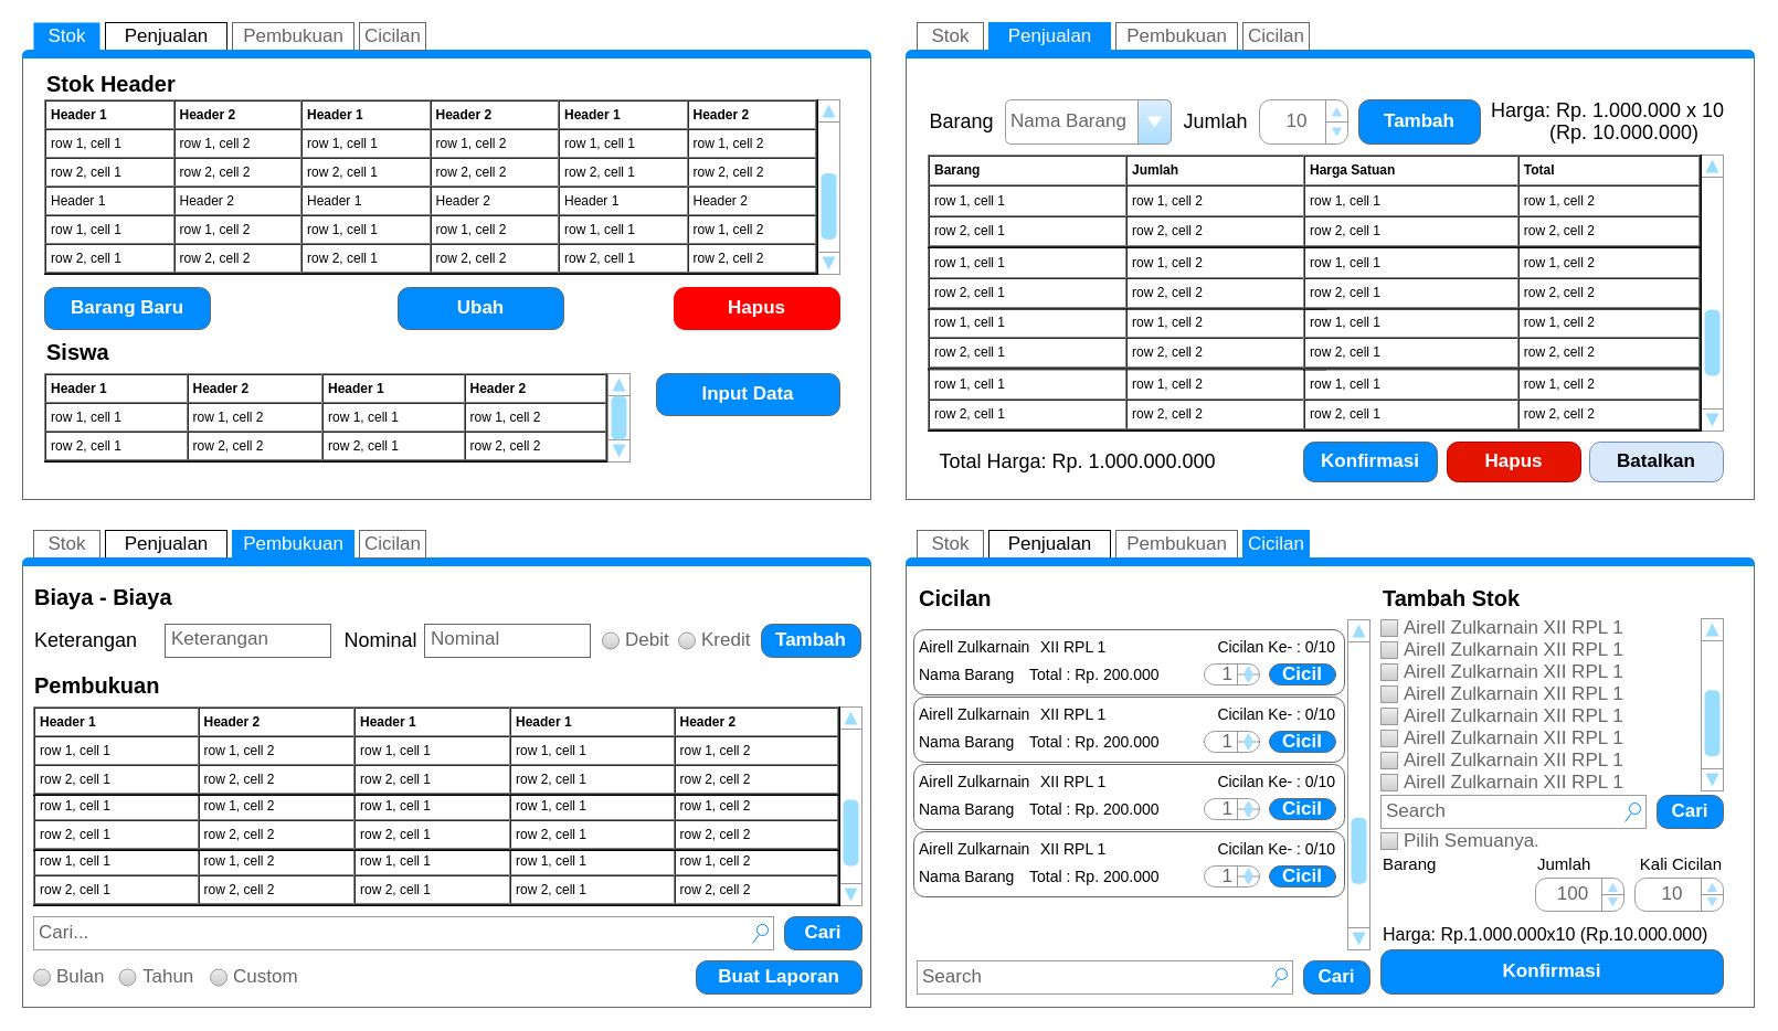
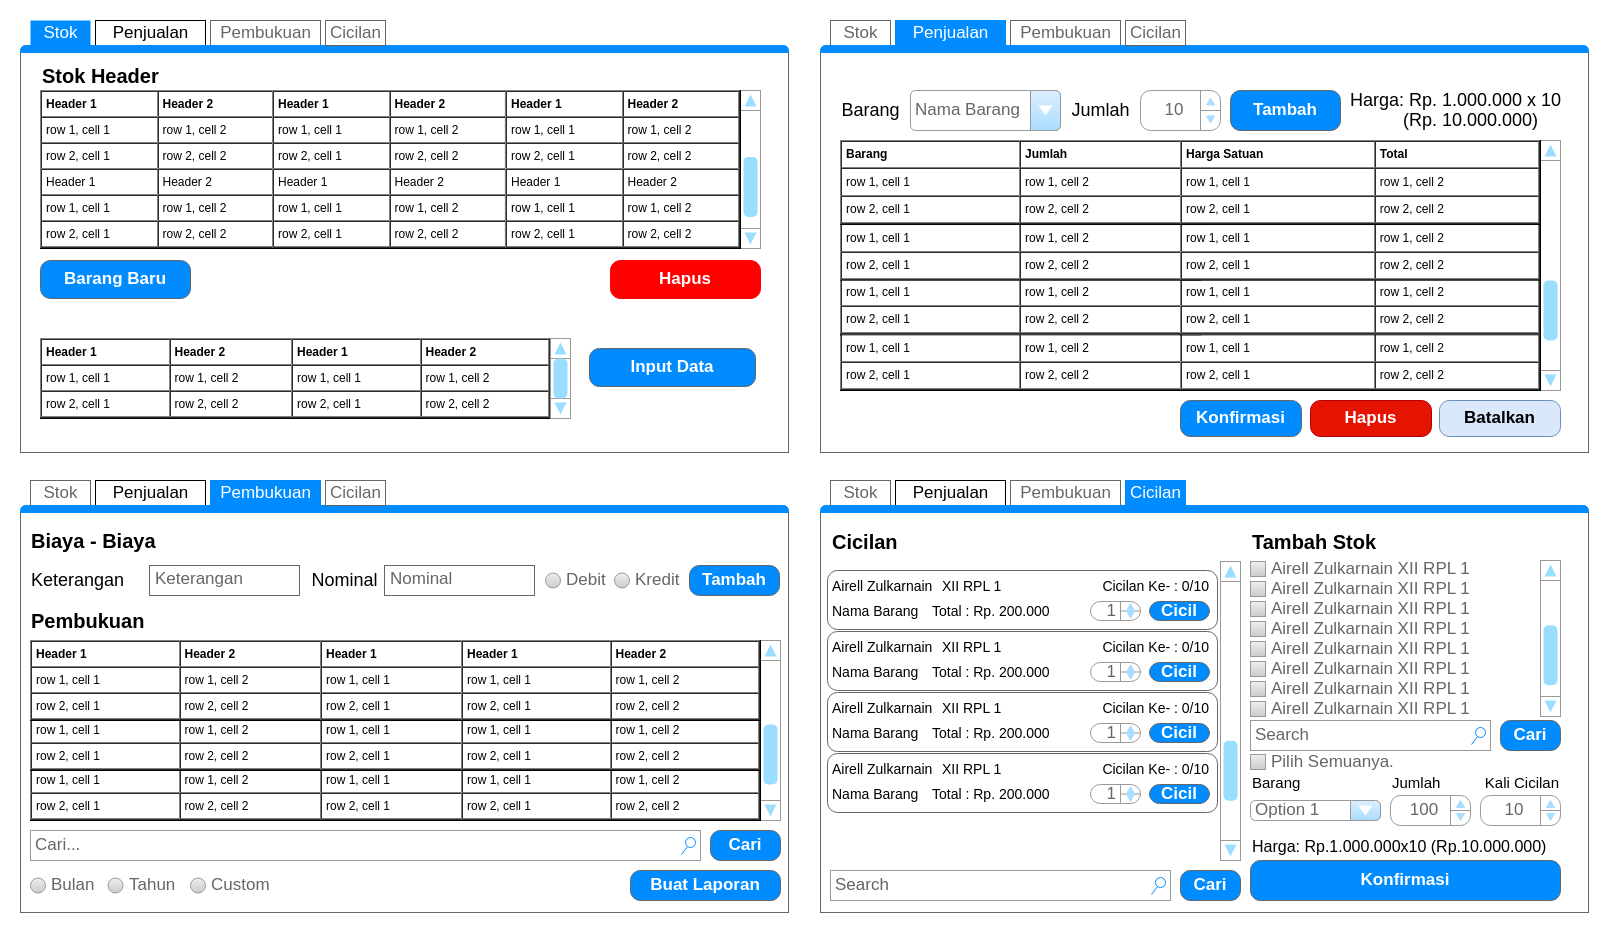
- <mxCell id="11" value="Ubah" style="strokeWidth=1;shadow=0;dashed=0;align=center;html=1;shape=mxgraph.mockup.buttons.button;strokeColor=#666666;fontColor=#ffffff;mainText=;buttonStyle=round;fontSize=17;fontStyle=1;fillColor=#008cff;whiteSpace=wrap;" parent="2" vertex="1"><mxGeometry x="340" y="240" width="150" height="38" as="geometry" /></mxCell>
- <mxCell id="9" value="&lt;b style=&quot;&quot;&gt;&lt;font style=&quot;font-size: 20px;&quot;&gt;Siswa&lt;/font&gt;&lt;/b&gt;" style="text;html=1;resizable=0;autosize=1;align=left;verticalAlign=middle;points=[];fillColor=none;strokeColor=none;rounded=0;" parent="2" vertex="1"><mxGeometry x="20" y="278" width="80" height="40" as="geometry" /></mxCell>
- <mxCell id="25" value="Input Data" style="strokeWidth=1;shadow=0;dashed=0;align=center;html=1;shape=mxgraph.mockup.buttons.button;strokeColor=#666666;fontColor=#ffffff;mainText=;buttonStyle=round;fontSize=17;fontStyle=1;fillColor=#008cff;whiteSpace=wrap;" parent="2" vertex="1"><mxGeometry x="574" y="318" width="166" height="38" as="geometry" /></mxCell>
+ <mxCell id="25" value="Input Data" style="strokeWidth=1;shadow=0;dashed=0;align=center;html=1;shape=mxgraph.mockup.buttons.button;strokeColor=#666666;fontColor=#ffffff;mainText=;buttonStyle=round;fontSize=17;fontStyle=1;fillColor=#008cff;whiteSpace=wrap;" parent="2" vertex="1"><mxGeometry x="569" y="328" width="166" height="38" as="geometry" /></mxCell>
- <mxCell id="91" value="Total Harga: Rp. 1.000.000.000" style="text;html=1;resizable=0;autosize=1;align=center;verticalAlign=middle;points=[];fillColor=none;strokeColor=none;rounded=0;fontSize=18;" parent="62" vertex="1"><mxGeometry x="20" y="378" width="270" height="40" as="geometry" /></mxCell>
+ <mxCell id="114" value="Option 1" style="strokeWidth=1;shadow=0;dashed=0;align=center;html=1;shape=mxgraph.mockup.forms.comboBox;strokeColor=#999999;fillColor=#ddeeff;align=left;fillColor2=#aaddff;mainText=;fontColor=#666666;fontSize=17;spacingLeft=3;labelBackgroundColor=none;" vertex="1" parent="95"><mxGeometry x="430" y="320" width="130" height="20" as="geometry" /></mxCell>
